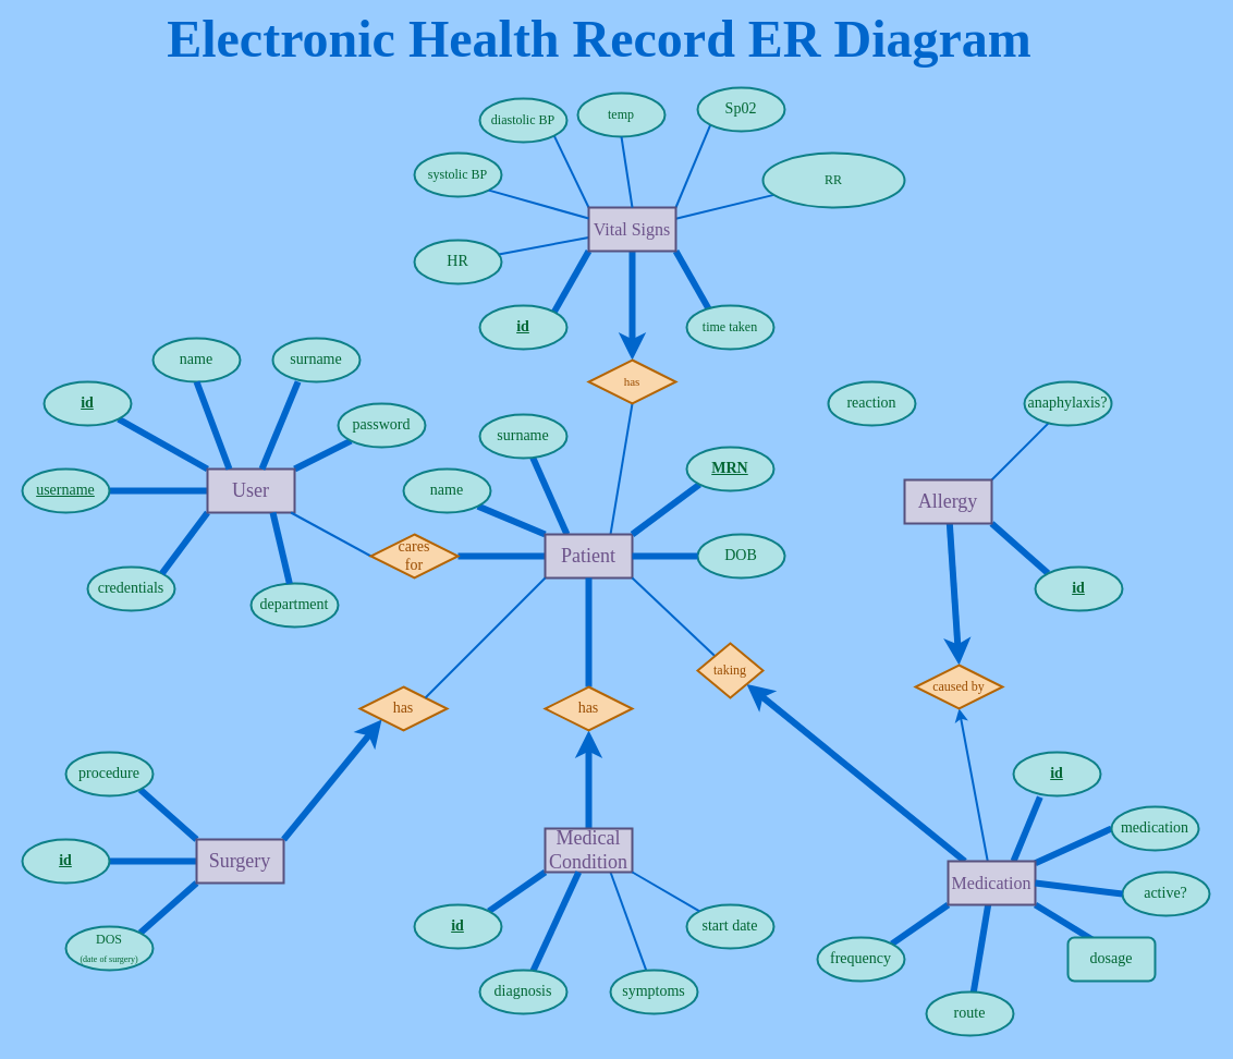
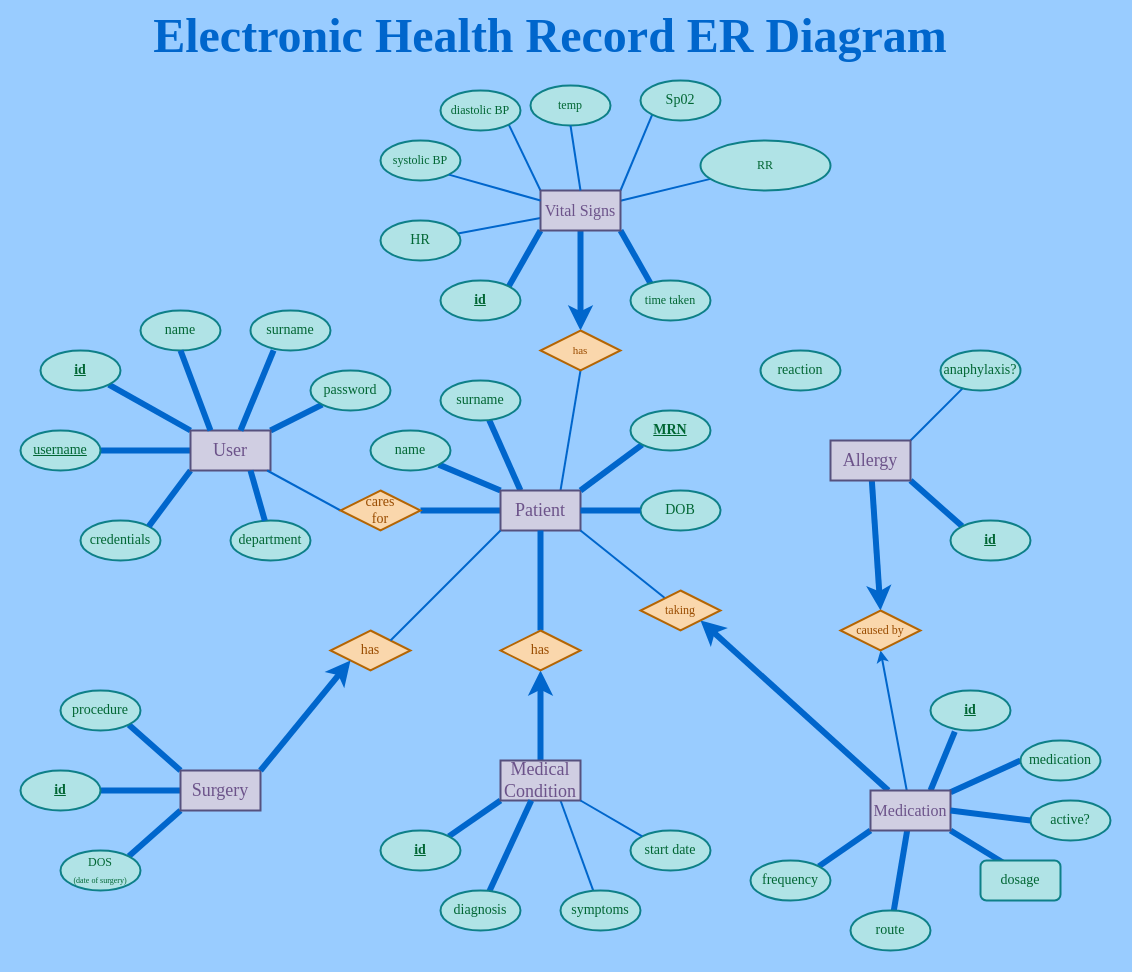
- <mxCell id="81" value="&lt;font style=&quot;font-size: 14px;&quot;&gt;department&lt;/font&gt;" style="ellipse;whiteSpace=wrap;html=1;fontSize=14;fontFamily=Architects Daughter;fontSource=https%3A%2F%2Ffonts.googleapis.com%2Fcss%3Ffamily%3DArchitects%2BDaughter;fillColor=#b0e3e6;strokeColor=#0e8088;strokeWidth=2;fontColor=#006633;" vertex="1" parent="1"><mxGeometry x="230" y="535" width="80" height="40" as="geometry" /></mxCell>
+ <mxCell id="81" value="&lt;font style=&quot;font-size: 14px;&quot;&gt;department&lt;/font&gt;" style="ellipse;whiteSpace=wrap;html=1;fontSize=14;fontFamily=Architects Daughter;fontSource=https%3A%2F%2Ffonts.googleapis.com%2Fcss%3Ffamily%3DArchitects%2BDaughter;fillColor=#b0e3e6;strokeColor=#0e8088;strokeWidth=2;fontColor=#006633;" vertex="1" parent="1"><mxGeometry x="230" y="520" width="80" height="40" as="geometry" /></mxCell>
- <mxCell id="50" value="taking" style="rhombus;whiteSpace=wrap;html=1;strokeWidth=2;fontFamily=Architects Daughter;fontSource=https%3A%2F%2Ffonts.googleapis.com%2Fcss%3Ffamily%3DArchitects%2BDaughter;fontSize=12;fillColor=#fad7ac;strokeColor=#b46504;fontColor=#994C00;" parent="1" vertex="1"><mxGeometry x="640" y="590" width="60" height="50" as="geometry" /></mxCell>
+ <mxCell id="50" value="taking" style="rhombus;whiteSpace=wrap;html=1;strokeWidth=2;fontFamily=Architects Daughter;fontSource=https%3A%2F%2Ffonts.googleapis.com%2Fcss%3Ffamily%3DArchitects%2BDaughter;fontSize=12;fillColor=#fad7ac;strokeColor=#b46504;fontColor=#994C00;" parent="1" vertex="1"><mxGeometry x="640" y="590" width="80" height="40" as="geometry" /></mxCell>
